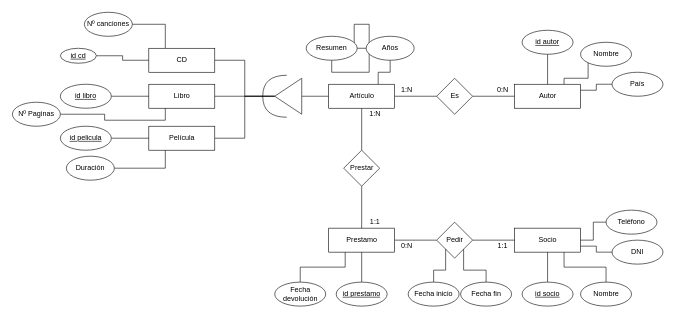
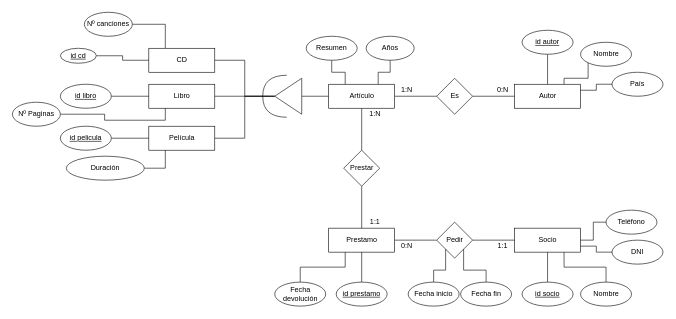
- <mxCell id="39" style="edgeStyle=orthogonalEdgeStyle;rounded=0;orthogonalLoop=1;jettySize=auto;html=1;exitX=0.5;exitY=1;exitDx=0;exitDy=0;endArrow=none;endFill=0;" edge="1" parent="1" source="40" target="42"><mxGeometry relative="1" as="geometry" /></mxCell>
+ <mxCell id="39" style="edgeStyle=orthogonalEdgeStyle;rounded=0;orthogonalLoop=1;jettySize=auto;html=1;exitX=0.5;exitY=1;exitDx=0;exitDy=0;entryX=0.25;entryY=0;entryDx=0;entryDy=0;endArrow=none;endFill=0;" edge="1" parent="1" source="40" target="16"><mxGeometry relative="1" as="geometry" /></mxCell>
- <mxCell id="38" value="Duración" style="ellipse;whiteSpace=wrap;html=1;" vertex="1" parent="1"><mxGeometry x="110" y="260" width="80" height="40" as="geometry" /></mxCell>
+ <mxCell id="38" value="Duración" style="ellipse;whiteSpace=wrap;html=1;" vertex="1" parent="1"><mxGeometry x="110" y="260" width="130" height="40" as="geometry" /></mxCell>
